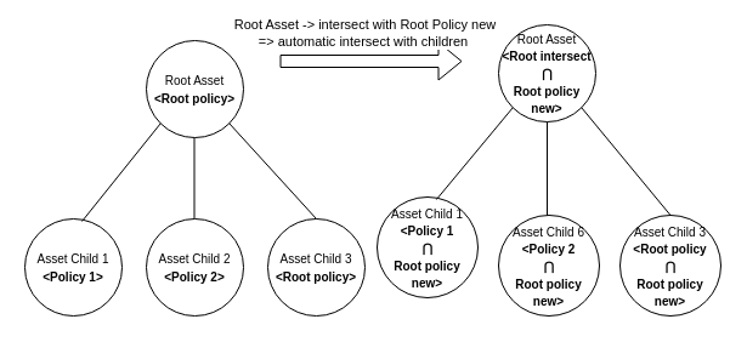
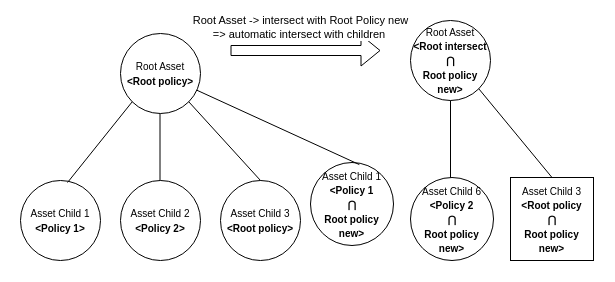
- <mxCell id="10" value="" style="endArrow=none;html=1;entryX=0;entryY=1;entryDx=0;entryDy=0;exitX=0.588;exitY=0.025;exitDx=0;exitDy=0;exitPerimeter=0;" parent="1" source="8" target="7" edge="1"><mxGeometry width="50" height="50" relative="1" as="geometry"><mxPoint x="500" y="290" as="sourcePoint" /><mxPoint x="550" y="240" as="targetPoint" /></mxGeometry></mxCell>
+ <mxCell id="10" value="" style="endArrow=none;html=1;exitX=0.588;exitY=0.025;exitDx=0;exitDy=0;exitPerimeter=0;" parent="1" source="8" target="2" edge="1"><mxGeometry width="50" height="50" relative="1" as="geometry"><mxPoint x="500" y="290" as="sourcePoint" /><mxPoint x="550" y="240" as="targetPoint" /></mxGeometry></mxCell>
- <mxCell id="9" value="&lt;font style=&quot;font-size: 10px&quot;&gt;Asset Child 3&lt;br&gt;&lt;b&gt;&amp;lt;Root policy&lt;br&gt;&lt;span style=&quot;font-family: &amp;#34;arial&amp;#34; , sans-serif ; text-align: left&quot;&gt;⋂&lt;br&gt;&lt;/span&gt;Root policy&lt;br&gt;new&amp;gt;&lt;/b&gt;&lt;br&gt;&lt;/font&gt;" style="ellipse;whiteSpace=wrap;html=1;aspect=fixed;" parent="1" vertex="1"><mxGeometry x="510" y="177" width="83" height="83" as="geometry" /></mxCell>
+ <mxCell id="9" value="&lt;font style=&quot;font-size: 10px&quot;&gt;Asset Child 3&lt;br&gt;&lt;b&gt;&amp;lt;Root policy&lt;br&gt;&lt;span style=&quot;font-family: &amp;#34;arial&amp;#34; , sans-serif ; text-align: left&quot;&gt;⋂&lt;br&gt;&lt;/span&gt;Root policy&lt;br&gt;new&amp;gt;&lt;/b&gt;&lt;br&gt;&lt;/font&gt;" style="whiteSpace=wrap;html=1;aspect=fixed;rounded=0;" parent="1" vertex="1"><mxGeometry x="510" y="177" width="83" height="83" as="geometry" /></mxCell>
